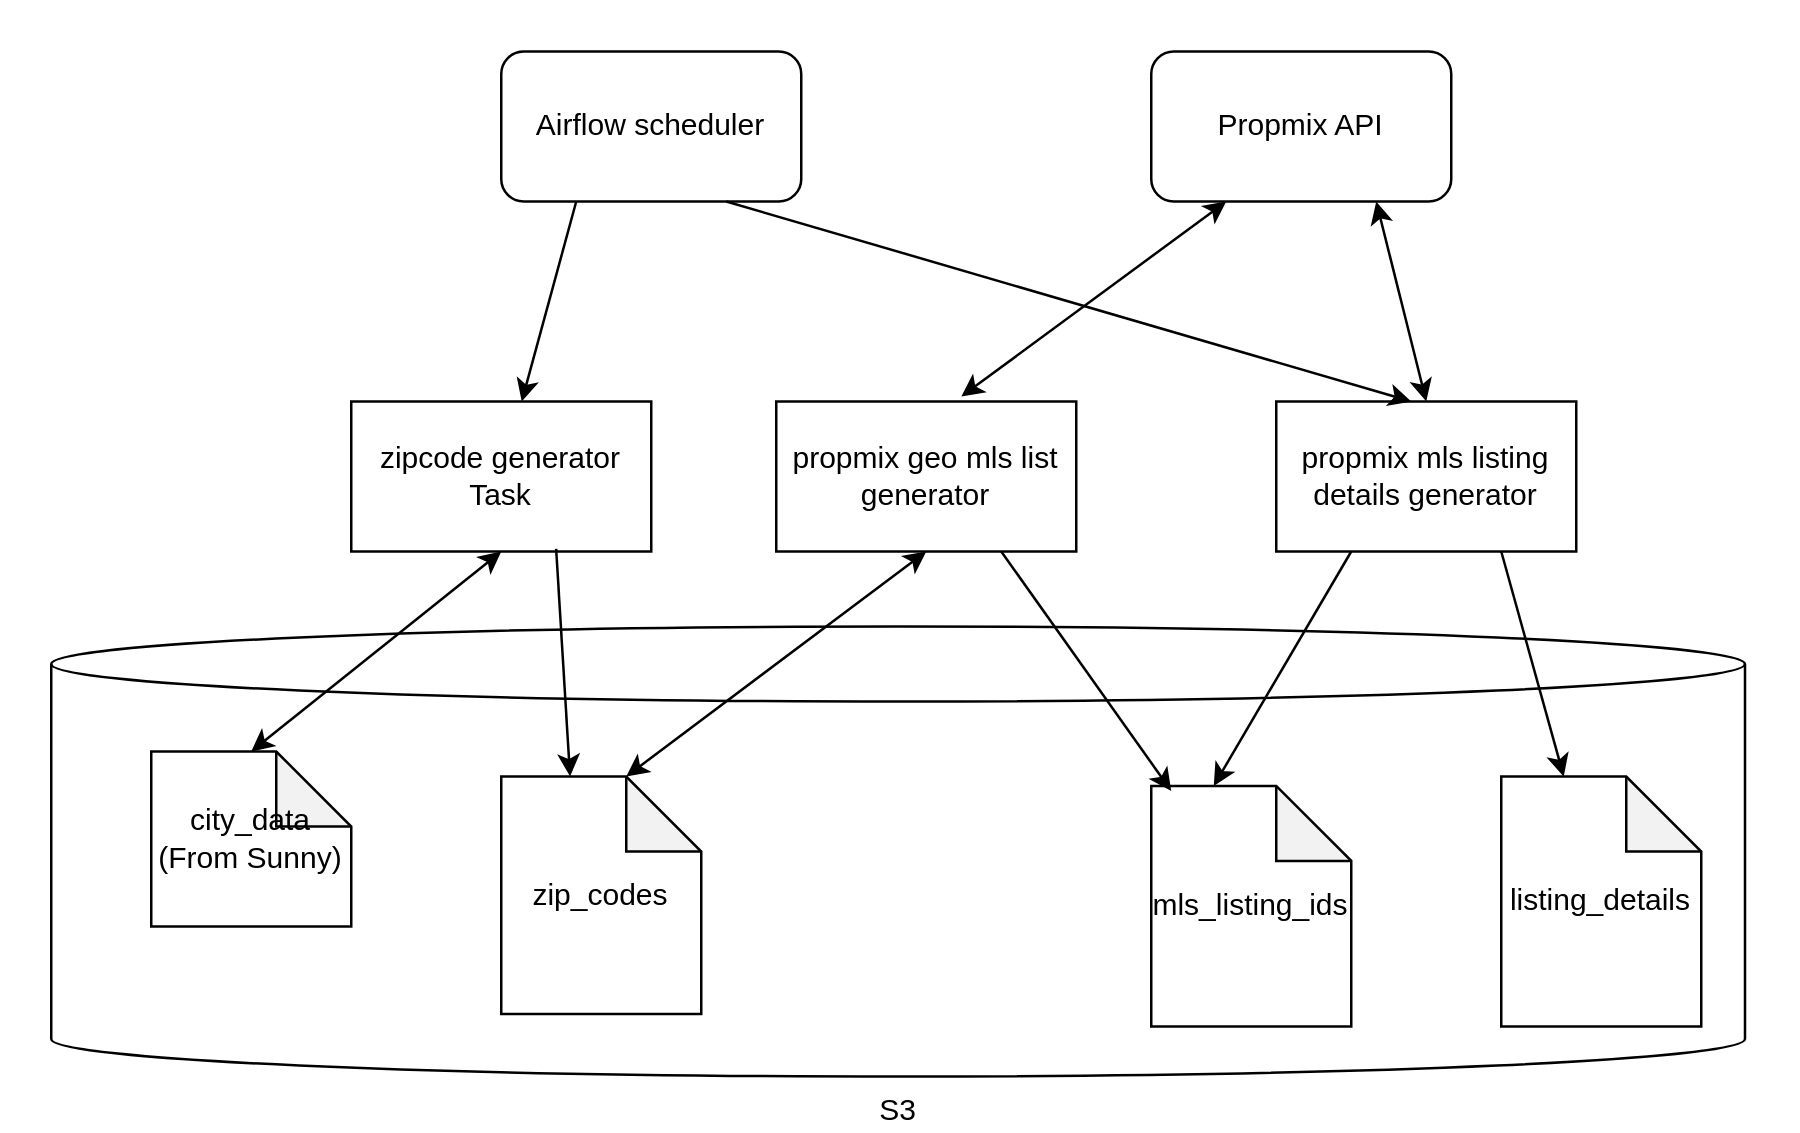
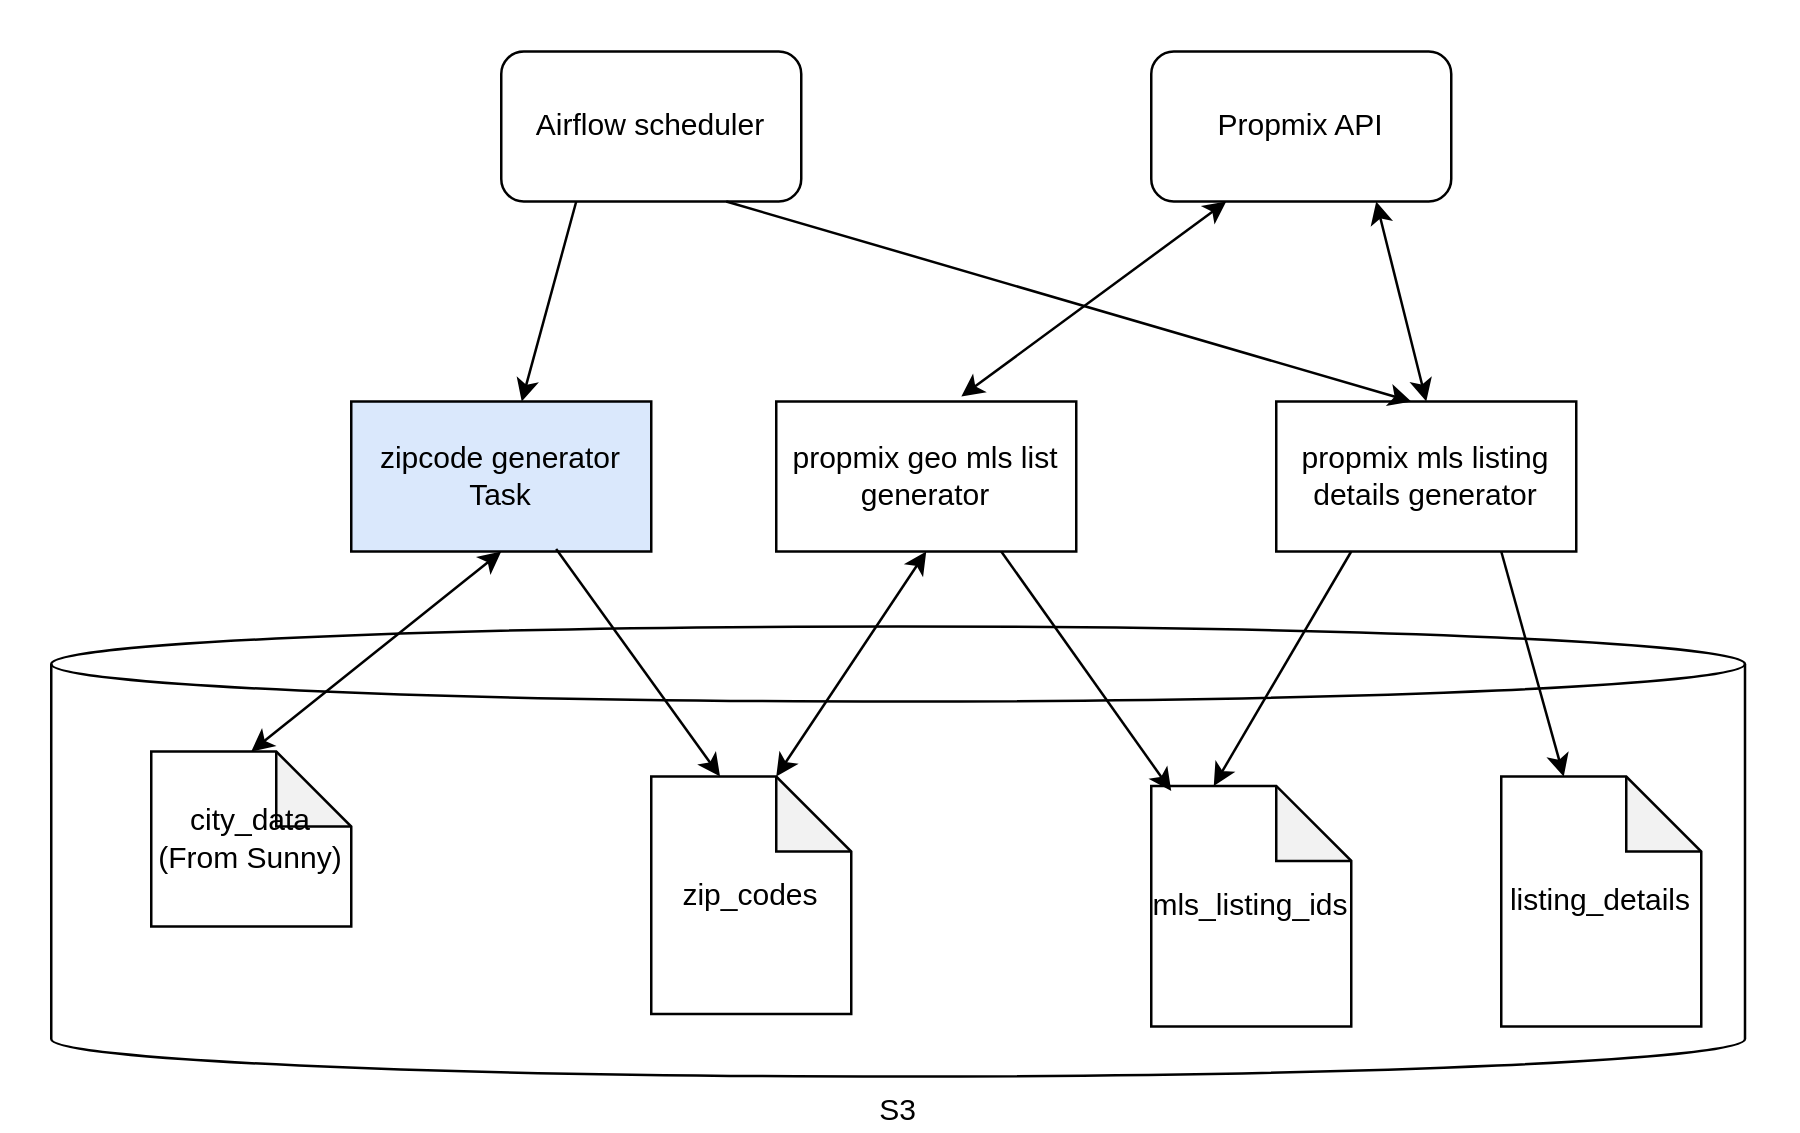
- <mxCell id="3" value="zipcode generator Task" style="rounded=0;whiteSpace=wrap;html=1;" vertex="1" parent="1"><mxGeometry x="140" y="160" width="120" height="60" as="geometry" /></mxCell>
+ <mxCell id="3" value="zipcode generator Task" style="rounded=0;whiteSpace=wrap;html=1;fillColor=#dae8fc;" vertex="1" parent="1"><mxGeometry x="140" y="160" width="120" height="60" as="geometry" /></mxCell>
- <mxCell id="8" value="zip_codes" style="shape=note;whiteSpace=wrap;html=1;backgroundOutline=1;darkOpacity=0.05;fillColor=none;direction=north;flipH=1;" vertex="1" parent="1"><mxGeometry x="200" y="310" width="80" height="95" as="geometry" /></mxCell>
+ <mxCell id="8" value="zip_codes" style="shape=note;whiteSpace=wrap;html=1;backgroundOutline=1;darkOpacity=0.05;fillColor=none;direction=north;flipH=1;" vertex="1" parent="1"><mxGeometry x="260" y="310" width="80" height="95" as="geometry" /></mxCell>
